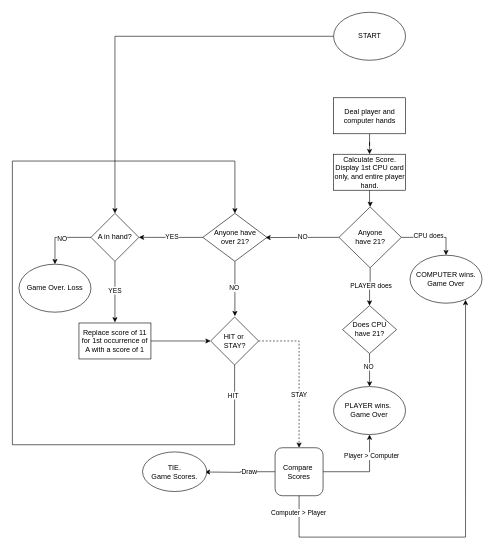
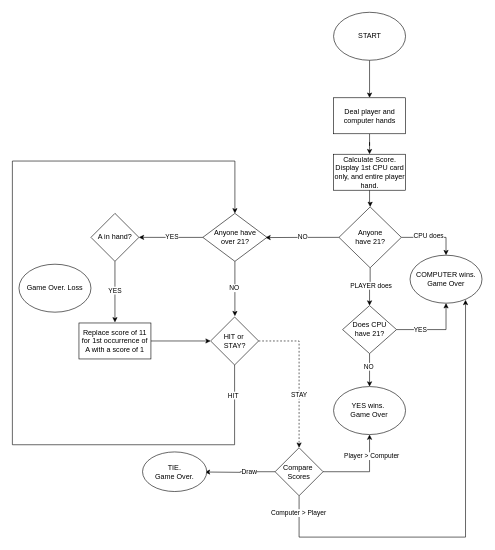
- <mxCell id="2" style="edgeStyle=orthogonalEdgeStyle;rounded=0;orthogonalLoop=1;jettySize=auto;html=1;" edge="1" parent="1" source="3" target="31"><mxGeometry relative="1" as="geometry"><mxPoint x="615.5" y="192.529" as="targetPoint" /></mxGeometry></mxCell>
+ <mxCell id="2" style="edgeStyle=orthogonalEdgeStyle;rounded=0;orthogonalLoop=1;jettySize=auto;html=1;" edge="1" parent="1" source="3" target="5"><mxGeometry relative="1" as="geometry"><mxPoint x="615.5" y="192.529" as="targetPoint" /></mxGeometry></mxCell>
- <mxCell id="29" style="edgeStyle=orthogonalEdgeStyle;rounded=0;orthogonalLoop=1;jettySize=auto;html=1;exitX=0;exitY=0.5;exitDx=0;exitDy=0;entryX=0.5;entryY=0;entryDx=0;entryDy=0;" edge="1" parent="1" source="31" target="32"><mxGeometry relative="1" as="geometry"><mxPoint x="109.471" y="394.765" as="targetPoint" /></mxGeometry></mxCell>
- <mxCell id="30" value="NO" style="edgeLabel;html=1;align=center;verticalAlign=middle;resizable=0;points=[];" vertex="1" connectable="0" parent="29"><mxGeometry x="-0.057" y="1" relative="1" as="geometry"><mxPoint as="offset" /></mxGeometry></mxCell>
+ <mxCell id="16" style="edgeStyle=orthogonalEdgeStyle;rounded=0;orthogonalLoop=1;jettySize=auto;html=1;entryX=0.5;entryY=1;entryDx=0;entryDy=0;" edge="1" parent="1" source="20" target="15"><mxGeometry relative="1" as="geometry" /></mxCell>
+ <mxCell id="17" value="YES" style="edgeLabel;html=1;align=center;verticalAlign=middle;resizable=0;points=[];" vertex="1" connectable="0" parent="16"><mxGeometry x="-0.386" relative="1" as="geometry"><mxPoint as="offset" /></mxGeometry></mxCell>
- <mxCell id="21" value="PLAYER wins.&amp;nbsp;&lt;br&gt;Game Over" style="ellipse;whiteSpace=wrap;html=1;" vertex="1" parent="1"><mxGeometry x="555.499" y="643.999" width="120" height="80" as="geometry" /></mxCell>
+ <mxCell id="21" value="YES wins.&amp;nbsp;&lt;br&gt;Game Over" style="ellipse;whiteSpace=wrap;html=1;" vertex="1" parent="1"><mxGeometry x="555.499" y="643.999" width="120" height="80" as="geometry" /></mxCell>
- <mxCell id="47" value="TIE.&lt;div&gt;Game Scores.&lt;/div&gt;" style="ellipse;whiteSpace=wrap;html=1;" vertex="1" parent="1"><mxGeometry x="237" y="753" width="107" height="66" as="geometry" /></mxCell>
+ <mxCell id="47" value="TIE.&lt;div&gt;Game Over.&lt;/div&gt;" style="ellipse;whiteSpace=wrap;html=1;" vertex="1" parent="1"><mxGeometry x="237" y="753" width="107" height="66" as="geometry" /></mxCell>
- <mxCell id="44" value="Compare&amp;nbsp;&lt;div&gt;Scores&lt;/div&gt;" style="whiteSpace=wrap;html=1;rounded=1;" vertex="1" parent="1"><mxGeometry x="458" y="746" width="80" height="80" as="geometry" /></mxCell>
+ <mxCell id="44" value="Compare&amp;nbsp;&lt;div&gt;Scores&lt;/div&gt;" style="rhombus;whiteSpace=wrap;html=1;" vertex="1" parent="1"><mxGeometry x="458" y="746" width="80" height="80" as="geometry" /></mxCell>
